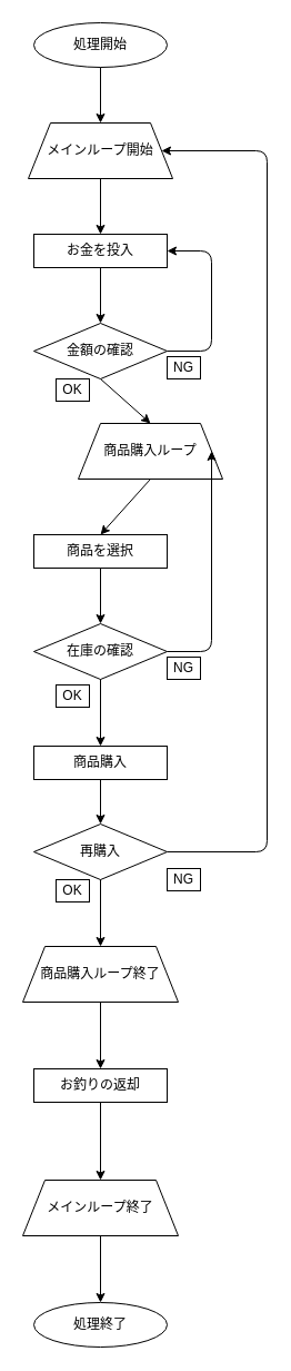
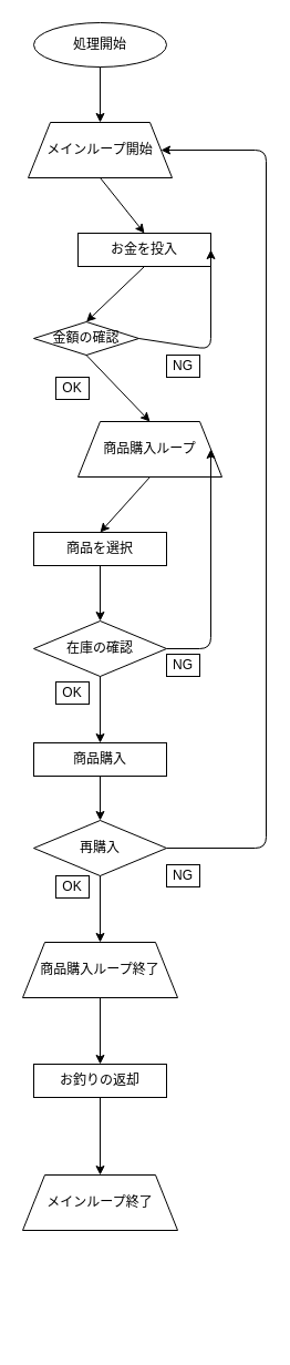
- <mxCell id="4" value="お金を投入" style="rounded=0;whiteSpace=wrap;html=1;" vertex="1" parent="1"><mxGeometry x="30" y="210" width="120" height="30" as="geometry" /></mxCell>
+ <mxCell id="4" value="お金を投入" style="rounded=0;whiteSpace=wrap;html=1;" vertex="1" parent="1"><mxGeometry x="70" y="210" width="120" height="30" as="geometry" /></mxCell>
- <mxCell id="7" value="金額の確認" style="rhombus;whiteSpace=wrap;html=1;" vertex="1" parent="1"><mxGeometry x="30" y="290" width="120" height="50" as="geometry" /></mxCell>
+ <mxCell id="7" value="金額の確認" style="rhombus;whiteSpace=wrap;html=1;" vertex="1" parent="1"><mxGeometry x="30" y="290" width="95" height="30" as="geometry" /></mxCell>
- <mxCell id="36" value="" style="endArrow=classic;html=1;exitX=0.5;exitY=1;exitDx=0;exitDy=0;entryX=0.5;entryY=0;entryDx=0;entryDy=0;" edge="1" parent="1" source="35" target="3"><mxGeometry width="50" height="50" relative="1" as="geometry"><mxPoint x="100" y="1000" as="sourcePoint" /><mxPoint x="100" y="1070" as="targetPoint" /></mxGeometry></mxCell>
- <mxCell id="3" value="処理終了" style="ellipse;whiteSpace=wrap;html=1;" vertex="1" parent="1"><mxGeometry x="30" y="1170" width="120" height="40" as="geometry" /></mxCell>
